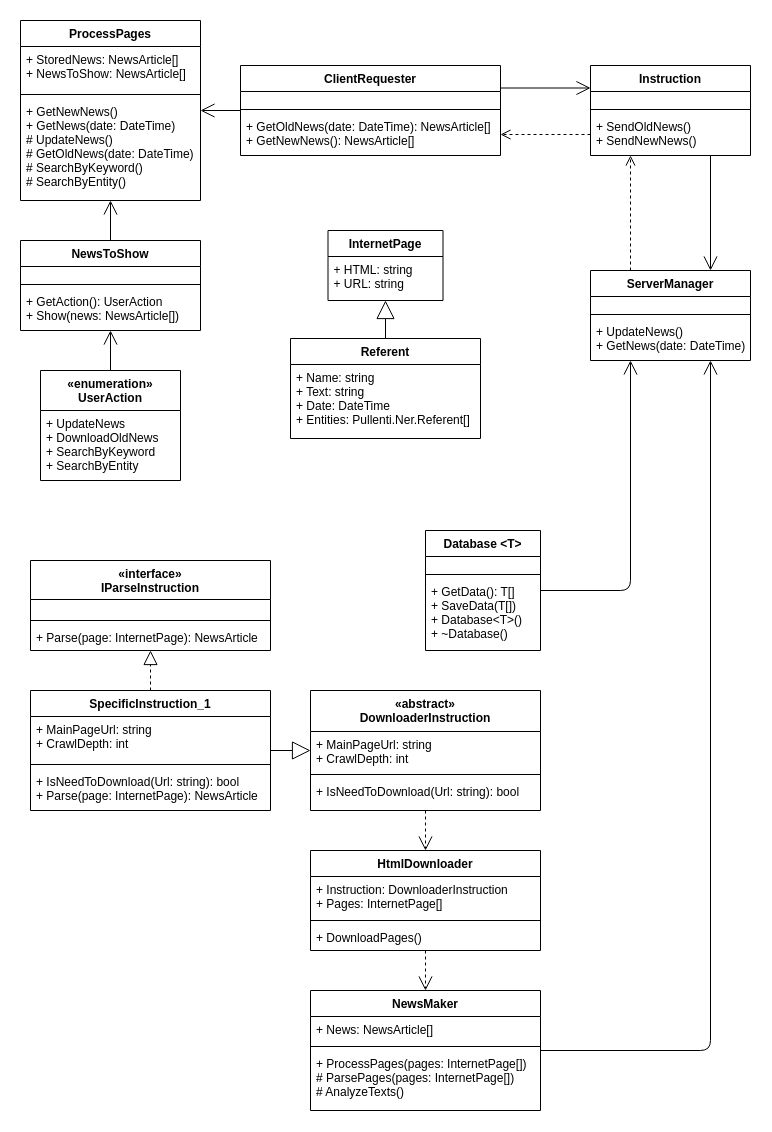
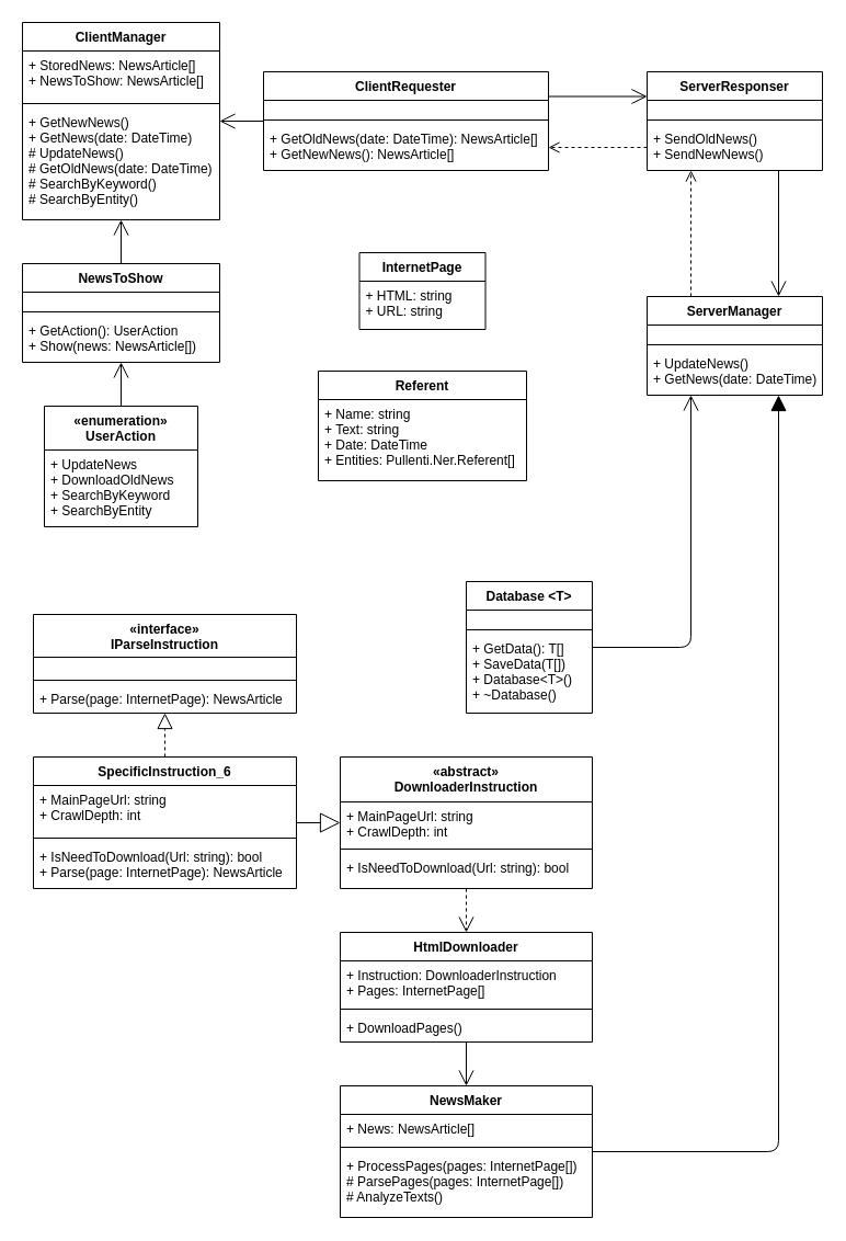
- <mxCell id="61" value="ProcessPages" style="swimlane;fontStyle=1;align=center;verticalAlign=top;childLayout=stackLayout;horizontal=1;startSize=26;horizontalStack=0;resizeParent=1;resizeParentMax=0;resizeLast=0;collapsible=1;marginBottom=0;labelBackgroundColor=#ffffff;fillColor=#ffffff;" parent="1" vertex="1"><mxGeometry x="20" y="20" width="180" height="180" as="geometry" /></mxCell>
+ <mxCell id="61" value="ClientManager" style="swimlane;fontStyle=1;align=center;verticalAlign=top;childLayout=stackLayout;horizontal=1;startSize=26;horizontalStack=0;resizeParent=1;resizeParentMax=0;resizeLast=0;collapsible=1;marginBottom=0;labelBackgroundColor=#ffffff;fillColor=#ffffff;" parent="1" vertex="1"><mxGeometry x="20" y="20" width="180" height="180" as="geometry" /></mxCell>
- <mxCell id="19" value="Instruction" style="swimlane;fontStyle=1;align=center;verticalAlign=top;childLayout=stackLayout;horizontal=1;startSize=26;horizontalStack=0;resizeParent=1;resizeParentMax=0;resizeLast=0;collapsible=1;marginBottom=0;" parent="1" vertex="1"><mxGeometry x="590" y="65" width="160" height="90" as="geometry" /></mxCell>
+ <mxCell id="19" value="ServerResponser" style="swimlane;fontStyle=1;align=center;verticalAlign=top;childLayout=stackLayout;horizontal=1;startSize=26;horizontalStack=0;resizeParent=1;resizeParentMax=0;resizeLast=0;collapsible=1;marginBottom=0;" parent="1" vertex="1"><mxGeometry x="590" y="65" width="160" height="90" as="geometry" /></mxCell>
- <mxCell id="16" value="" style="endArrow=block;endSize=16;endFill=0;html=1;arcSize=20;" parent="1" source="12" target="14" edge="1"><mxGeometry width="160" relative="1" as="geometry"><mxPoint x="-42.5" y="323" as="sourcePoint" /><mxPoint x="117.5" y="323" as="targetPoint" /></mxGeometry></mxCell>
- <mxCell id="60" value="" style="endArrow=open;endFill=1;endSize=12;html=1;entryX=0.75;entryY=1;entryDx=0;entryDy=0;entryPerimeter=0;" parent="1" source="33" target="56" edge="1"><mxGeometry width="160" relative="1" as="geometry"><mxPoint x="30" y="1070" as="sourcePoint" /><mxPoint x="710" y="370" as="targetPoint" /><Array as="points"><mxPoint x="710" y="1050" /></Array></mxGeometry></mxCell>
+ <mxCell id="60" value="" style="endArrow=block;endFill=1;endSize=12;html=1;entryX=0.75;entryY=1;entryDx=0;entryDy=0;entryPerimeter=0;" parent="1" source="33" target="56" edge="1"><mxGeometry width="160" relative="1" as="geometry"><mxPoint x="30" y="1070" as="sourcePoint" /><mxPoint x="710" y="370" as="targetPoint" /><Array as="points"><mxPoint x="710" y="1050" /></Array></mxGeometry></mxCell>
- <mxCell id="42" value="SpecificInstruction_1" style="swimlane;fontStyle=1;align=center;verticalAlign=top;childLayout=stackLayout;horizontal=1;startSize=26;horizontalStack=0;resizeParent=1;resizeParentMax=0;resizeLast=0;collapsible=1;marginBottom=0;labelBackgroundColor=#ffffff;fillColor=#ffffff;" parent="1" vertex="1"><mxGeometry x="30" y="690" width="240" height="120" as="geometry" /></mxCell>
+ <mxCell id="42" value="SpecificInstruction_6" style="swimlane;fontStyle=1;align=center;verticalAlign=top;childLayout=stackLayout;horizontal=1;startSize=26;horizontalStack=0;resizeParent=1;resizeParentMax=0;resizeLast=0;collapsible=1;marginBottom=0;labelBackgroundColor=#ffffff;fillColor=#ffffff;" parent="1" vertex="1"><mxGeometry x="30" y="690" width="240" height="120" as="geometry" /></mxCell>
- <mxCell id="37" value="" style="endArrow=open;endFill=1;endSize=12;html=1;dashed=1;" parent="1" source="25" target="33" edge="1"><mxGeometry width="160" relative="1" as="geometry"><mxPoint x="-203.24" y="1175" as="sourcePoint" /><mxPoint x="-43.24" y="1175" as="targetPoint" /></mxGeometry></mxCell>
+ <mxCell id="37" value="" style="endArrow=open;endFill=1;endSize=12;html=1;" parent="1" source="25" target="33" edge="1"><mxGeometry width="160" relative="1" as="geometry"><mxPoint x="-203.24" y="1175" as="sourcePoint" /><mxPoint x="-43.24" y="1175" as="targetPoint" /></mxGeometry></mxCell>
